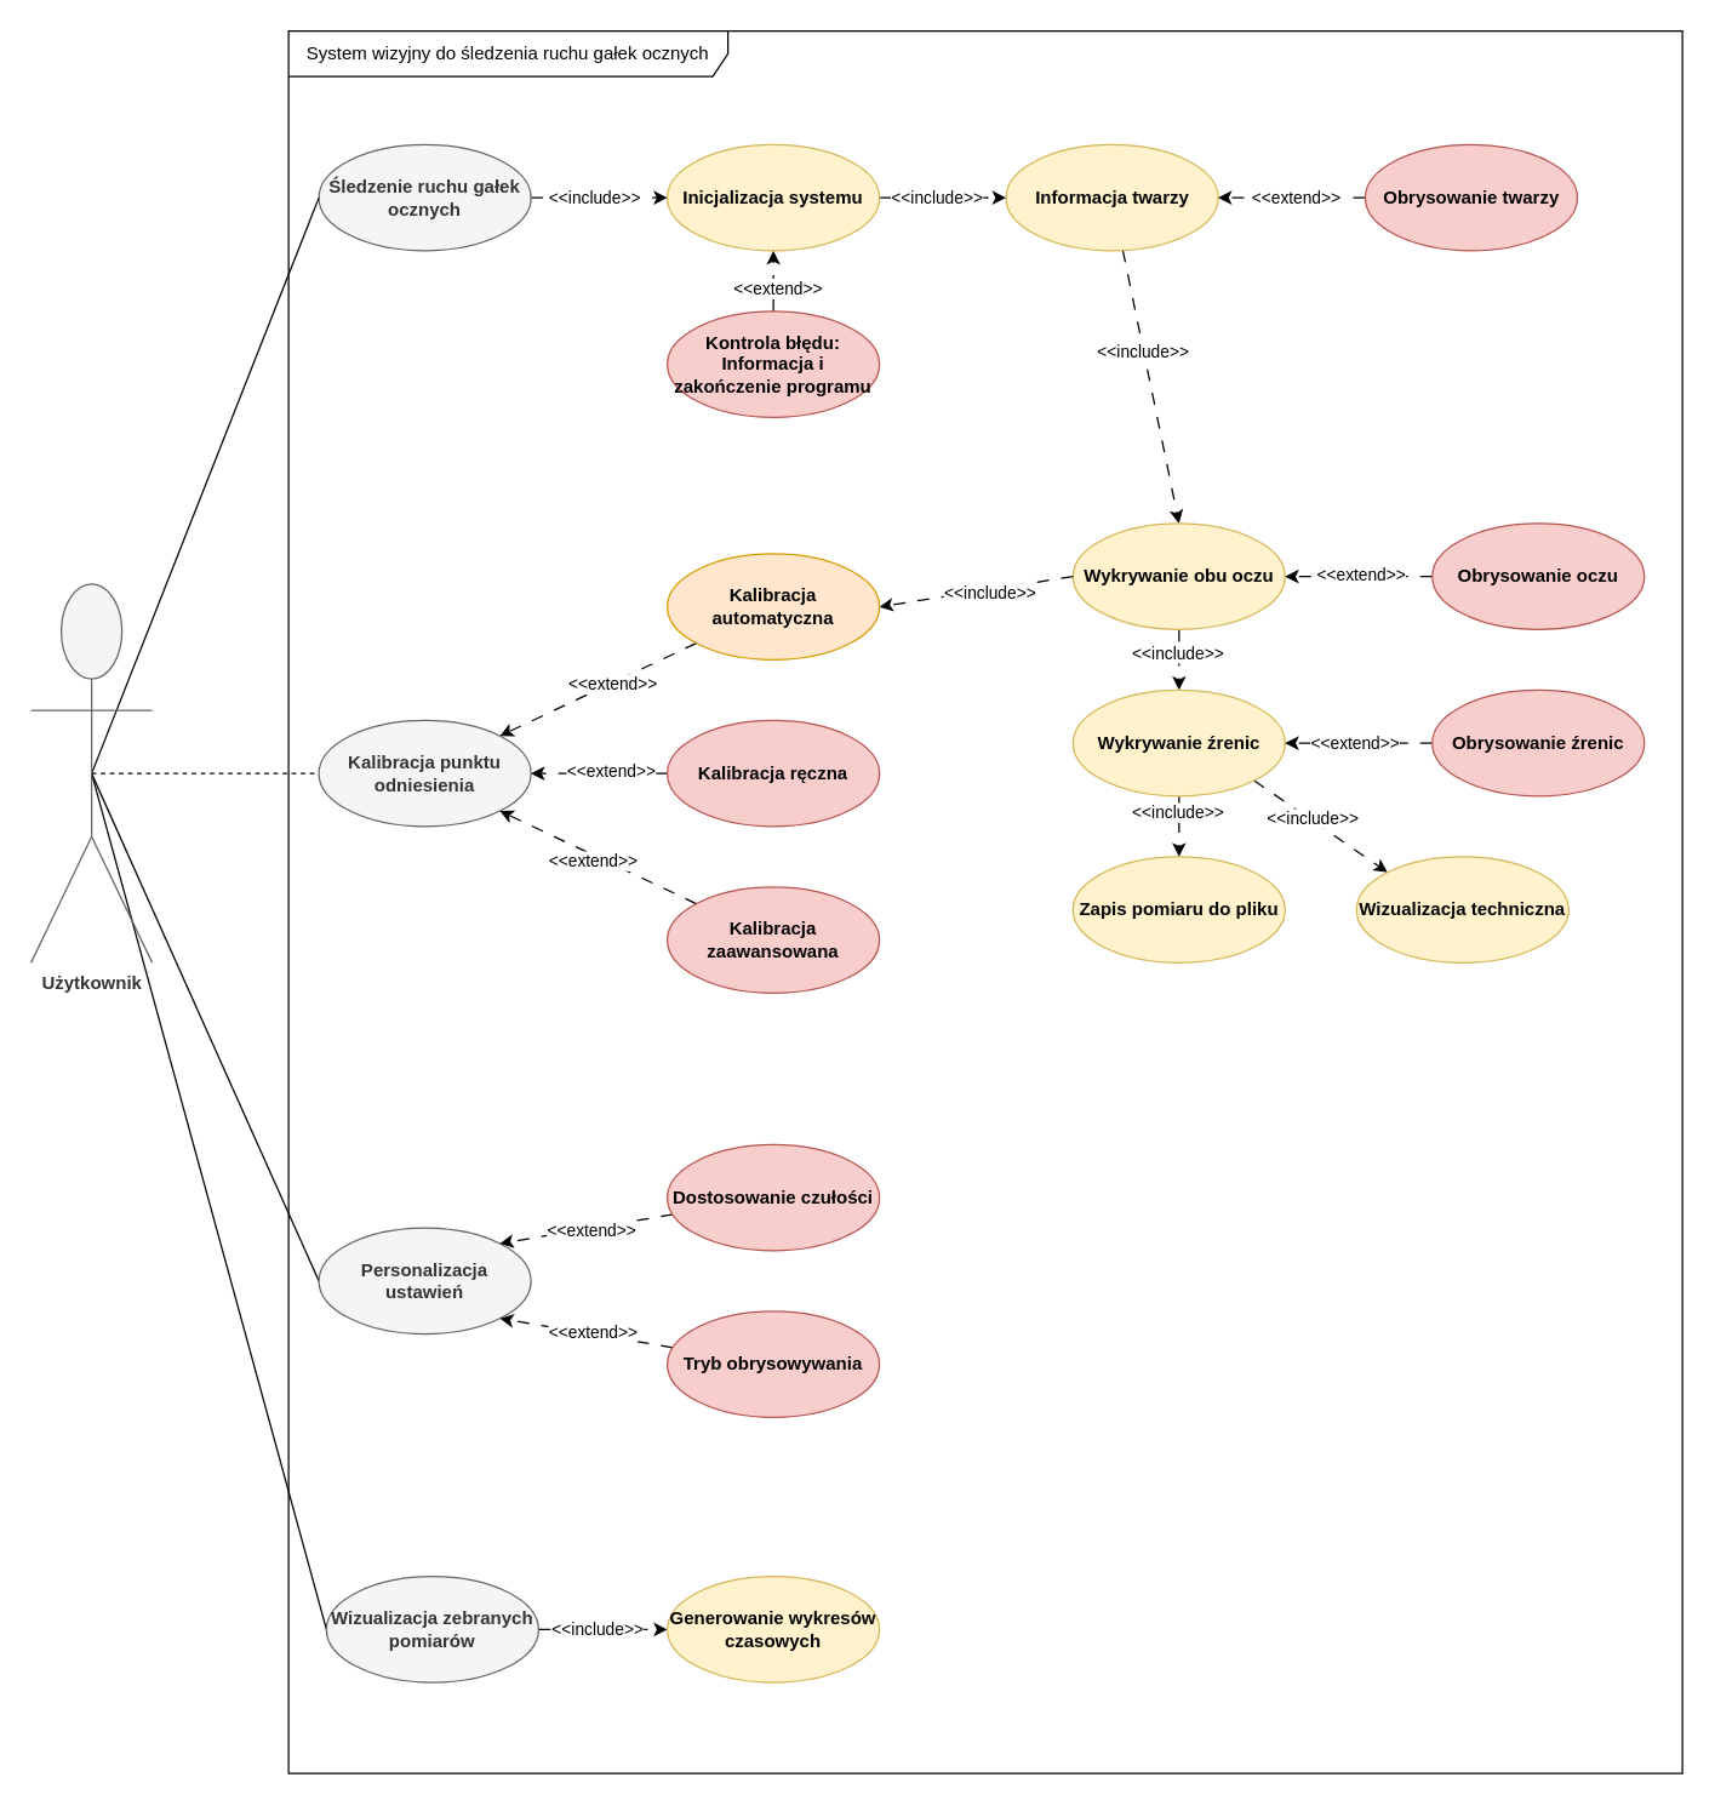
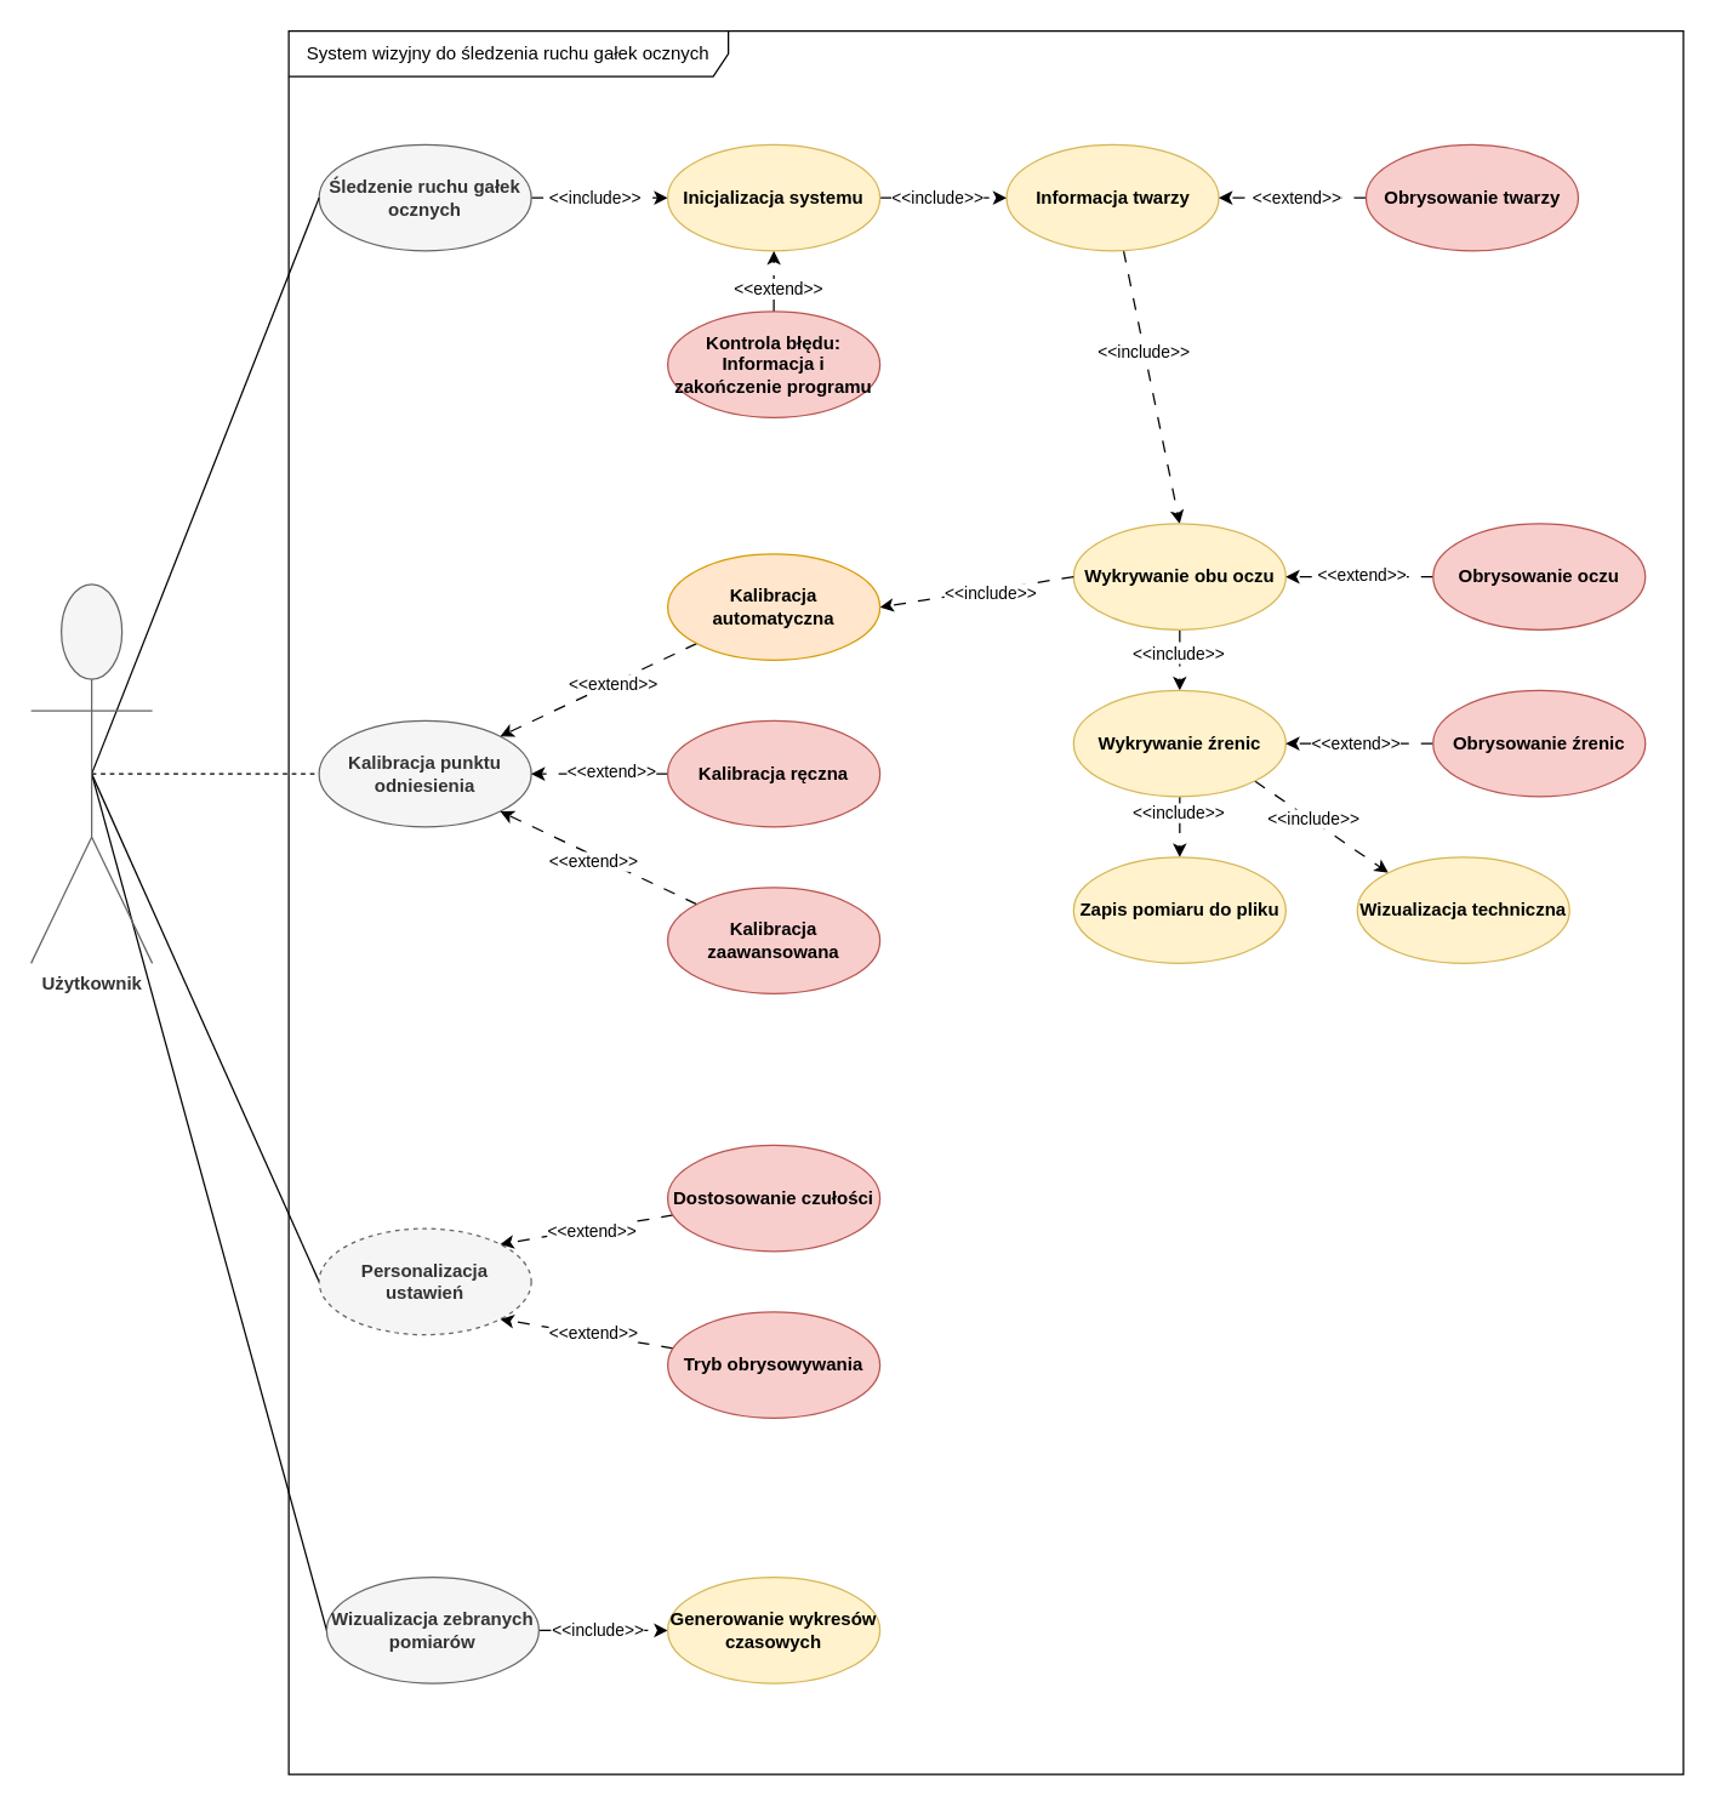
- <mxCell id="55" value="Personalizacja ustawień" style="ellipse;whiteSpace=wrap;html=1;fontStyle=1;fillColor=#f5f5f5;fontColor=#333333;strokeColor=#666666;" vertex="1" parent="1"><mxGeometry x="210" y="810" width="140" height="70" as="geometry" /></mxCell>
+ <mxCell id="55" value="Personalizacja ustawień" style="ellipse;whiteSpace=wrap;html=1;fontStyle=1;fillColor=#f5f5f5;fontColor=#333333;strokeColor=#666666;dashed=1;" vertex="1" parent="1"><mxGeometry x="210" y="810" width="140" height="70" as="geometry" /></mxCell>
